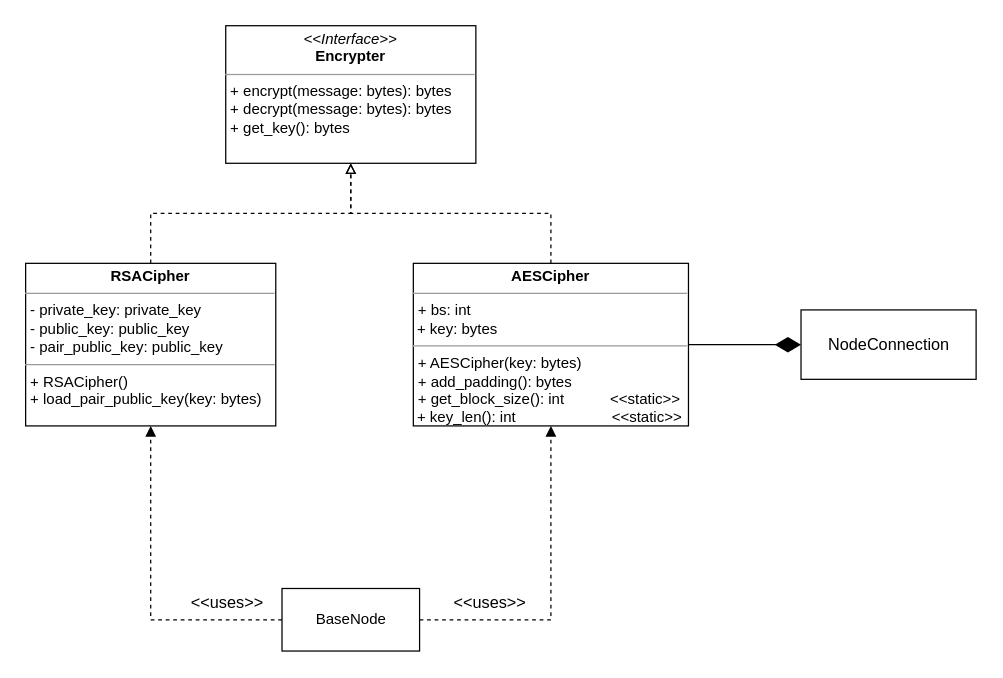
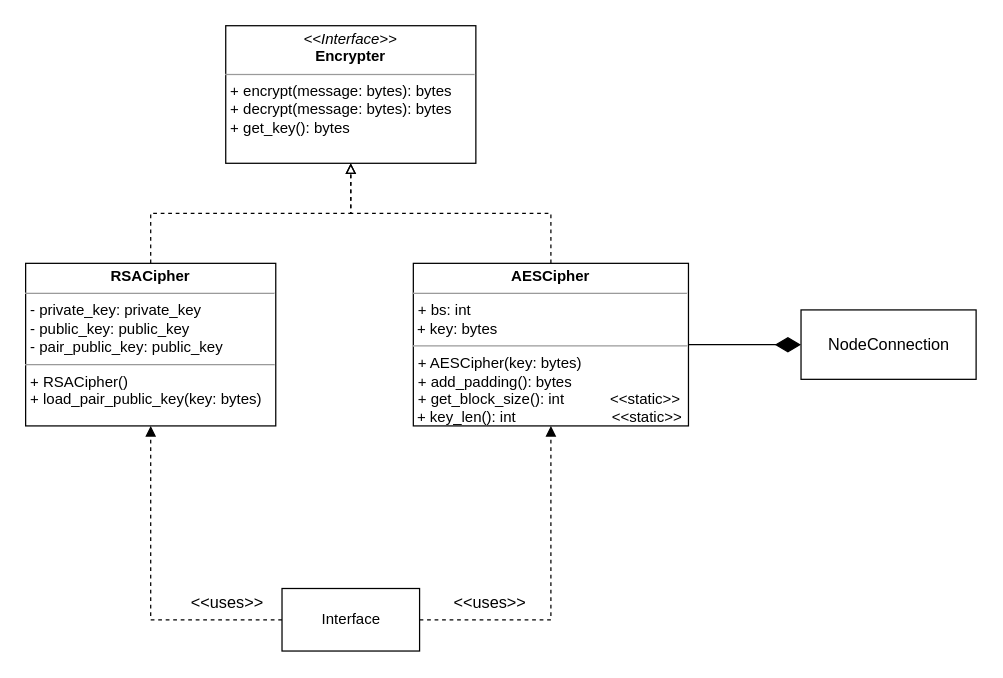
- <mxCell id="10" value="BaseNode" style="html=1;" parent="1" vertex="1"><mxGeometry x="225" y="470" width="110" height="50" as="geometry" /></mxCell>
+ <mxCell id="10" value="Interface" style="html=1;" parent="1" vertex="1"><mxGeometry x="225" y="470" width="110" height="50" as="geometry" /></mxCell>
